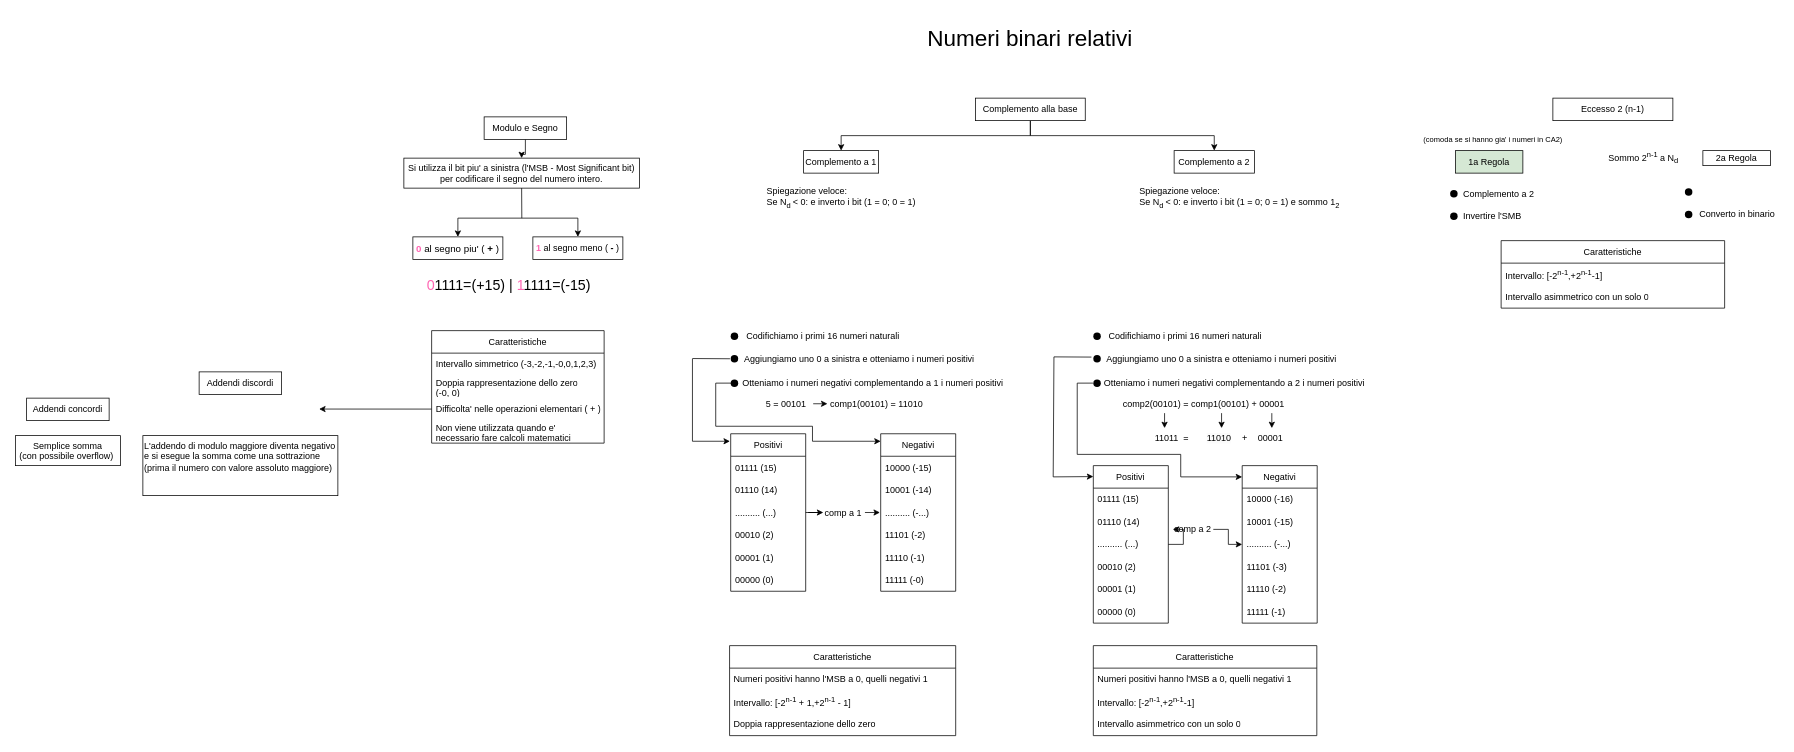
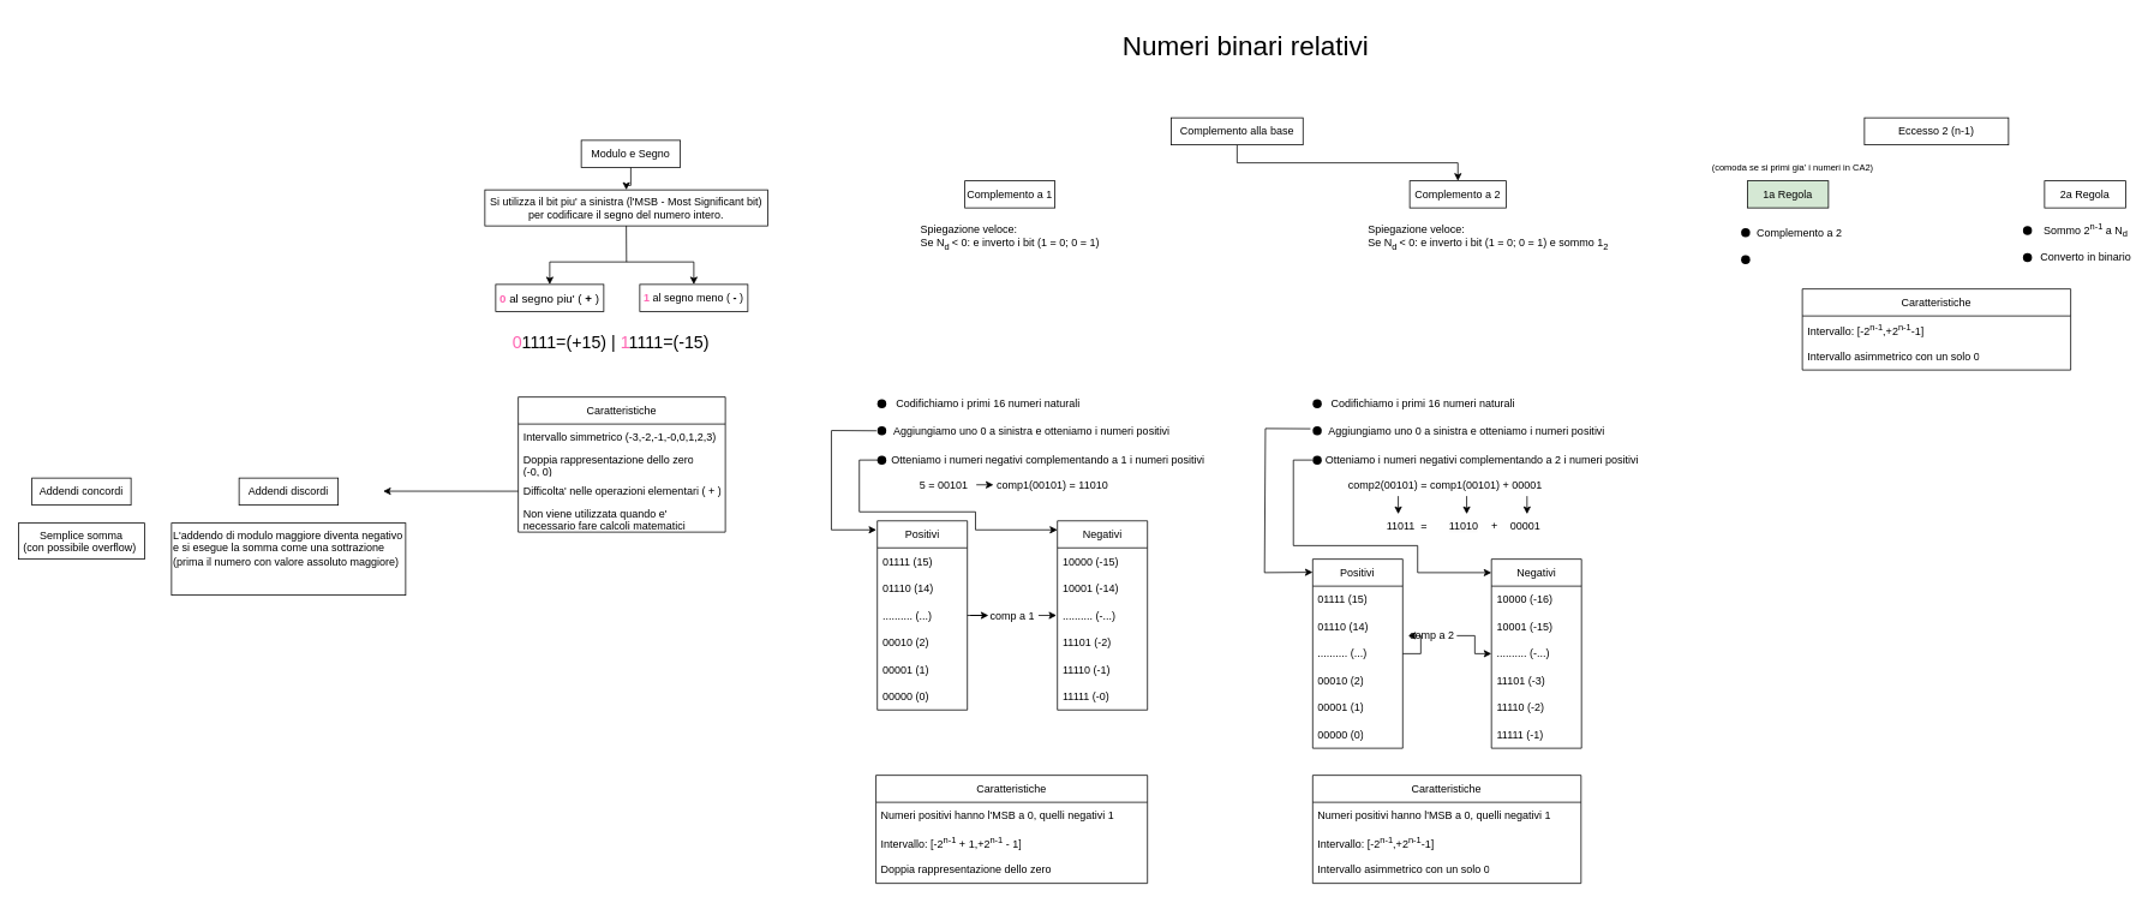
- <mxCell id="2" value="Numeri binari relativi" style="text;html=1;align=center;verticalAlign=middle;whiteSpace=wrap;rounded=0;fontSize=30;" vertex="1" parent="1"><mxGeometry x="1180.13" y="20" width="386.25" height="60" as="geometry" /></mxCell>
+ <mxCell id="2" value="Numeri binari relativi" style="text;html=1;align=center;verticalAlign=middle;whiteSpace=wrap;rounded=0;fontSize=30;" vertex="1" parent="1"><mxGeometry x="1190.13" y="20" width="386.25" height="60" as="geometry" /></mxCell>
- <mxCell id="23" style="edgeStyle=orthogonalEdgeStyle;rounded=0;orthogonalLoop=1;jettySize=auto;html=1;entryX=0.5;entryY=0;entryDx=0;entryDy=0;" edge="1" parent="1" source="25" target="26"><mxGeometry relative="1" as="geometry"><Array as="points"><mxPoint x="1373" y="180" /><mxPoint x="1121" y="180" /></Array></mxGeometry></mxCell>
- <mxCell id="104" value="(comoda se si hanno gia' i numeri in CA2)" style="text;html=1;align=center;verticalAlign=middle;whiteSpace=wrap;rounded=0;fontSize=10;" vertex="1" parent="1"><mxGeometry x="1878" y="170" width="225" height="30" as="geometry" /></mxCell>
+ <mxCell id="104" value="(comoda se si primi gia' i numeri in CA2)" style="text;html=1;align=center;verticalAlign=middle;whiteSpace=wrap;rounded=0;fontSize=10;" vertex="1" parent="1"><mxGeometry x="1878" y="170" width="225" height="30" as="geometry" /></mxCell>
- <mxCell id="115" value="Sommo 2&lt;sup&gt;n-1&lt;/sup&gt; a N&lt;sub&gt;d&lt;/sub&gt;" style="text;html=1;align=center;verticalAlign=middle;whiteSpace=wrap;rounded=0;" vertex="1" parent="1"><mxGeometry x="2137" y="202.5" width="108" height="15" as="geometry" /></mxCell>
+ <mxCell id="115" value="Sommo 2&lt;sup&gt;n-1&lt;/sup&gt; a N&lt;sub&gt;d&lt;/sub&gt;" style="text;html=1;align=center;verticalAlign=middle;whiteSpace=wrap;rounded=0;" vertex="1" parent="1"><mxGeometry x="2262" y="247.5" width="108" height="15" as="geometry" /></mxCell>
- <mxCell id="103" value="2a Regola" style="rounded=0;whiteSpace=wrap;html=1;" vertex="1" parent="1"><mxGeometry x="2270" y="200" width="90" height="20" as="geometry" /></mxCell>
+ <mxCell id="103" value="2a Regola" style="rounded=0;whiteSpace=wrap;html=1;" vertex="1" parent="1"><mxGeometry x="2270" y="200" width="90" height="30" as="geometry" /></mxCell>
- <mxCell id="112" value="Invertire l'SMB" style="text;html=1;align=center;verticalAlign=middle;whiteSpace=wrap;rounded=0;" vertex="1" parent="1"><mxGeometry x="1949" y="280" width="81" height="15" as="geometry" /></mxCell>
- <mxCell id="18" value="Addendi discordi" style="rounded=0;whiteSpace=wrap;html=1;" vertex="1" parent="1"><mxGeometry x="265" y="495" width="110" height="30" as="geometry" /></mxCell>
+ <mxCell id="18" value="Addendi discordi" style="rounded=0;whiteSpace=wrap;html=1;" vertex="1" parent="1"><mxGeometry x="265" y="530" width="110" height="30" as="geometry" /></mxCell>
